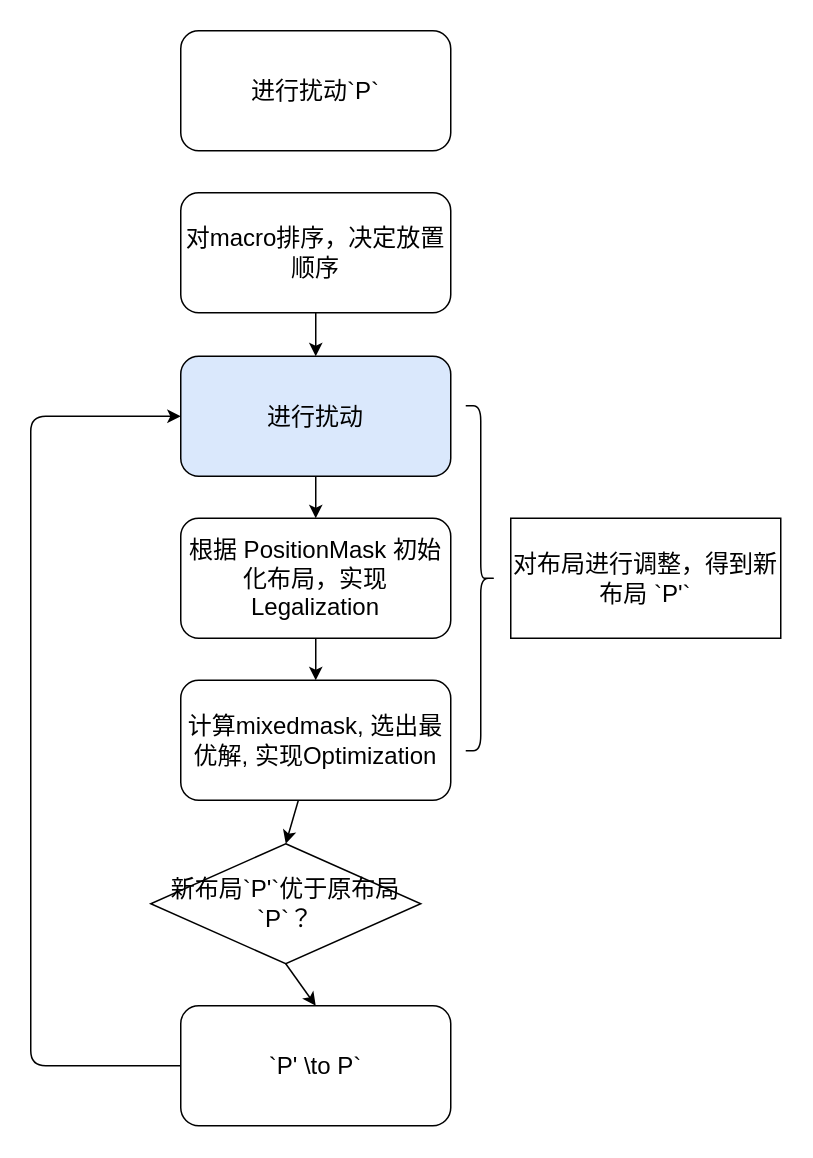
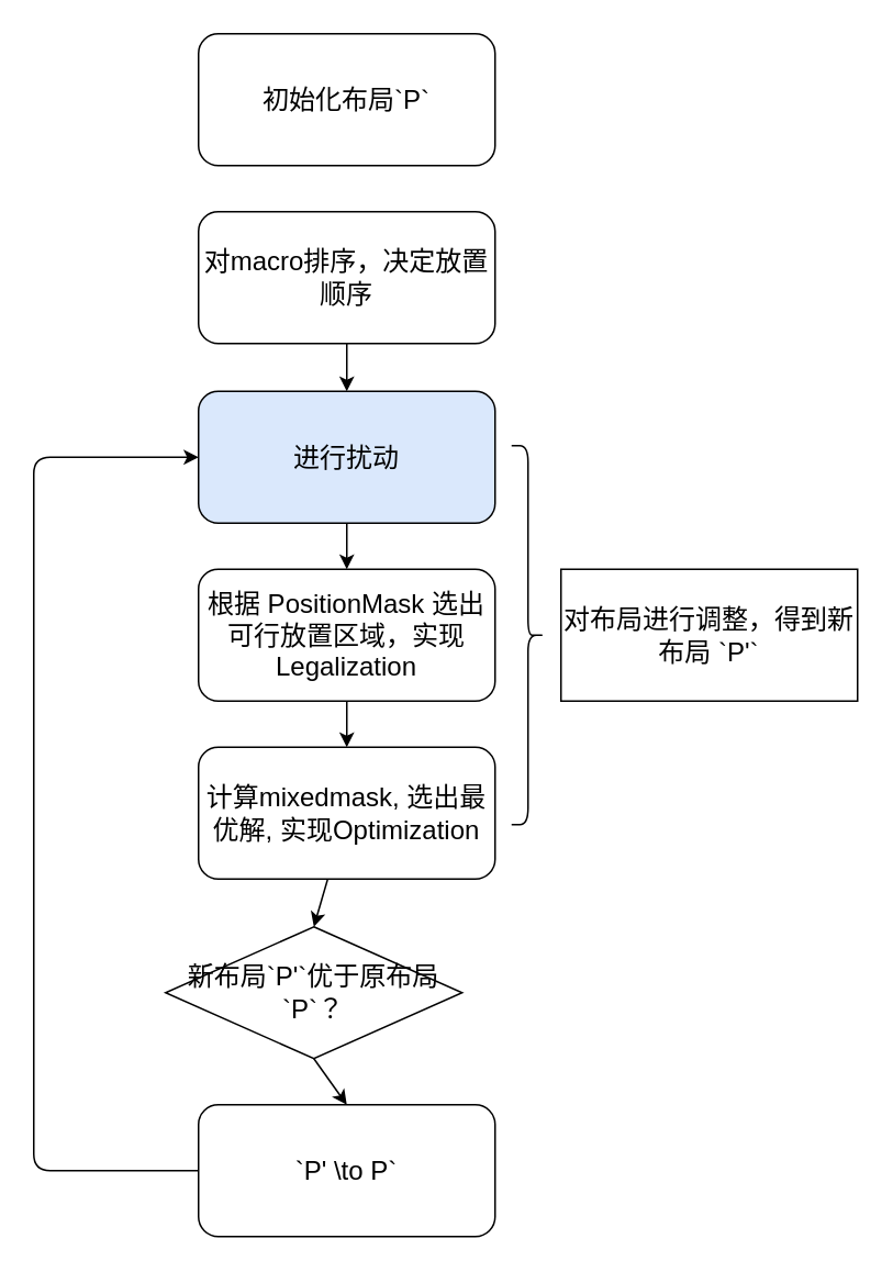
- <mxCell id="2" value="进行扰动`P`" style="rounded=1;whiteSpace=wrap;html=1;fontSize=16;" vertex="1" parent="1"><mxGeometry x="120" y="20" width="180" height="80" as="geometry" /></mxCell>
+ <mxCell id="2" value="初始化布局`P`" style="rounded=1;whiteSpace=wrap;html=1;fontSize=16;" vertex="1" parent="1"><mxGeometry x="120" y="20" width="180" height="80" as="geometry" /></mxCell>
- <mxCell id="10" value="根据 PositionMask 初始化布局，实现 Legalization" style="rounded=1;whiteSpace=wrap;html=1;fontSize=16;" vertex="1" parent="1"><mxGeometry x="120" y="345" width="180" height="80" as="geometry" /></mxCell>
+ <mxCell id="10" value="根据 PositionMask 选出可行放置区域，实现 Legalization" style="rounded=1;whiteSpace=wrap;html=1;fontSize=16;" vertex="1" parent="1"><mxGeometry x="120" y="345" width="180" height="80" as="geometry" /></mxCell>
